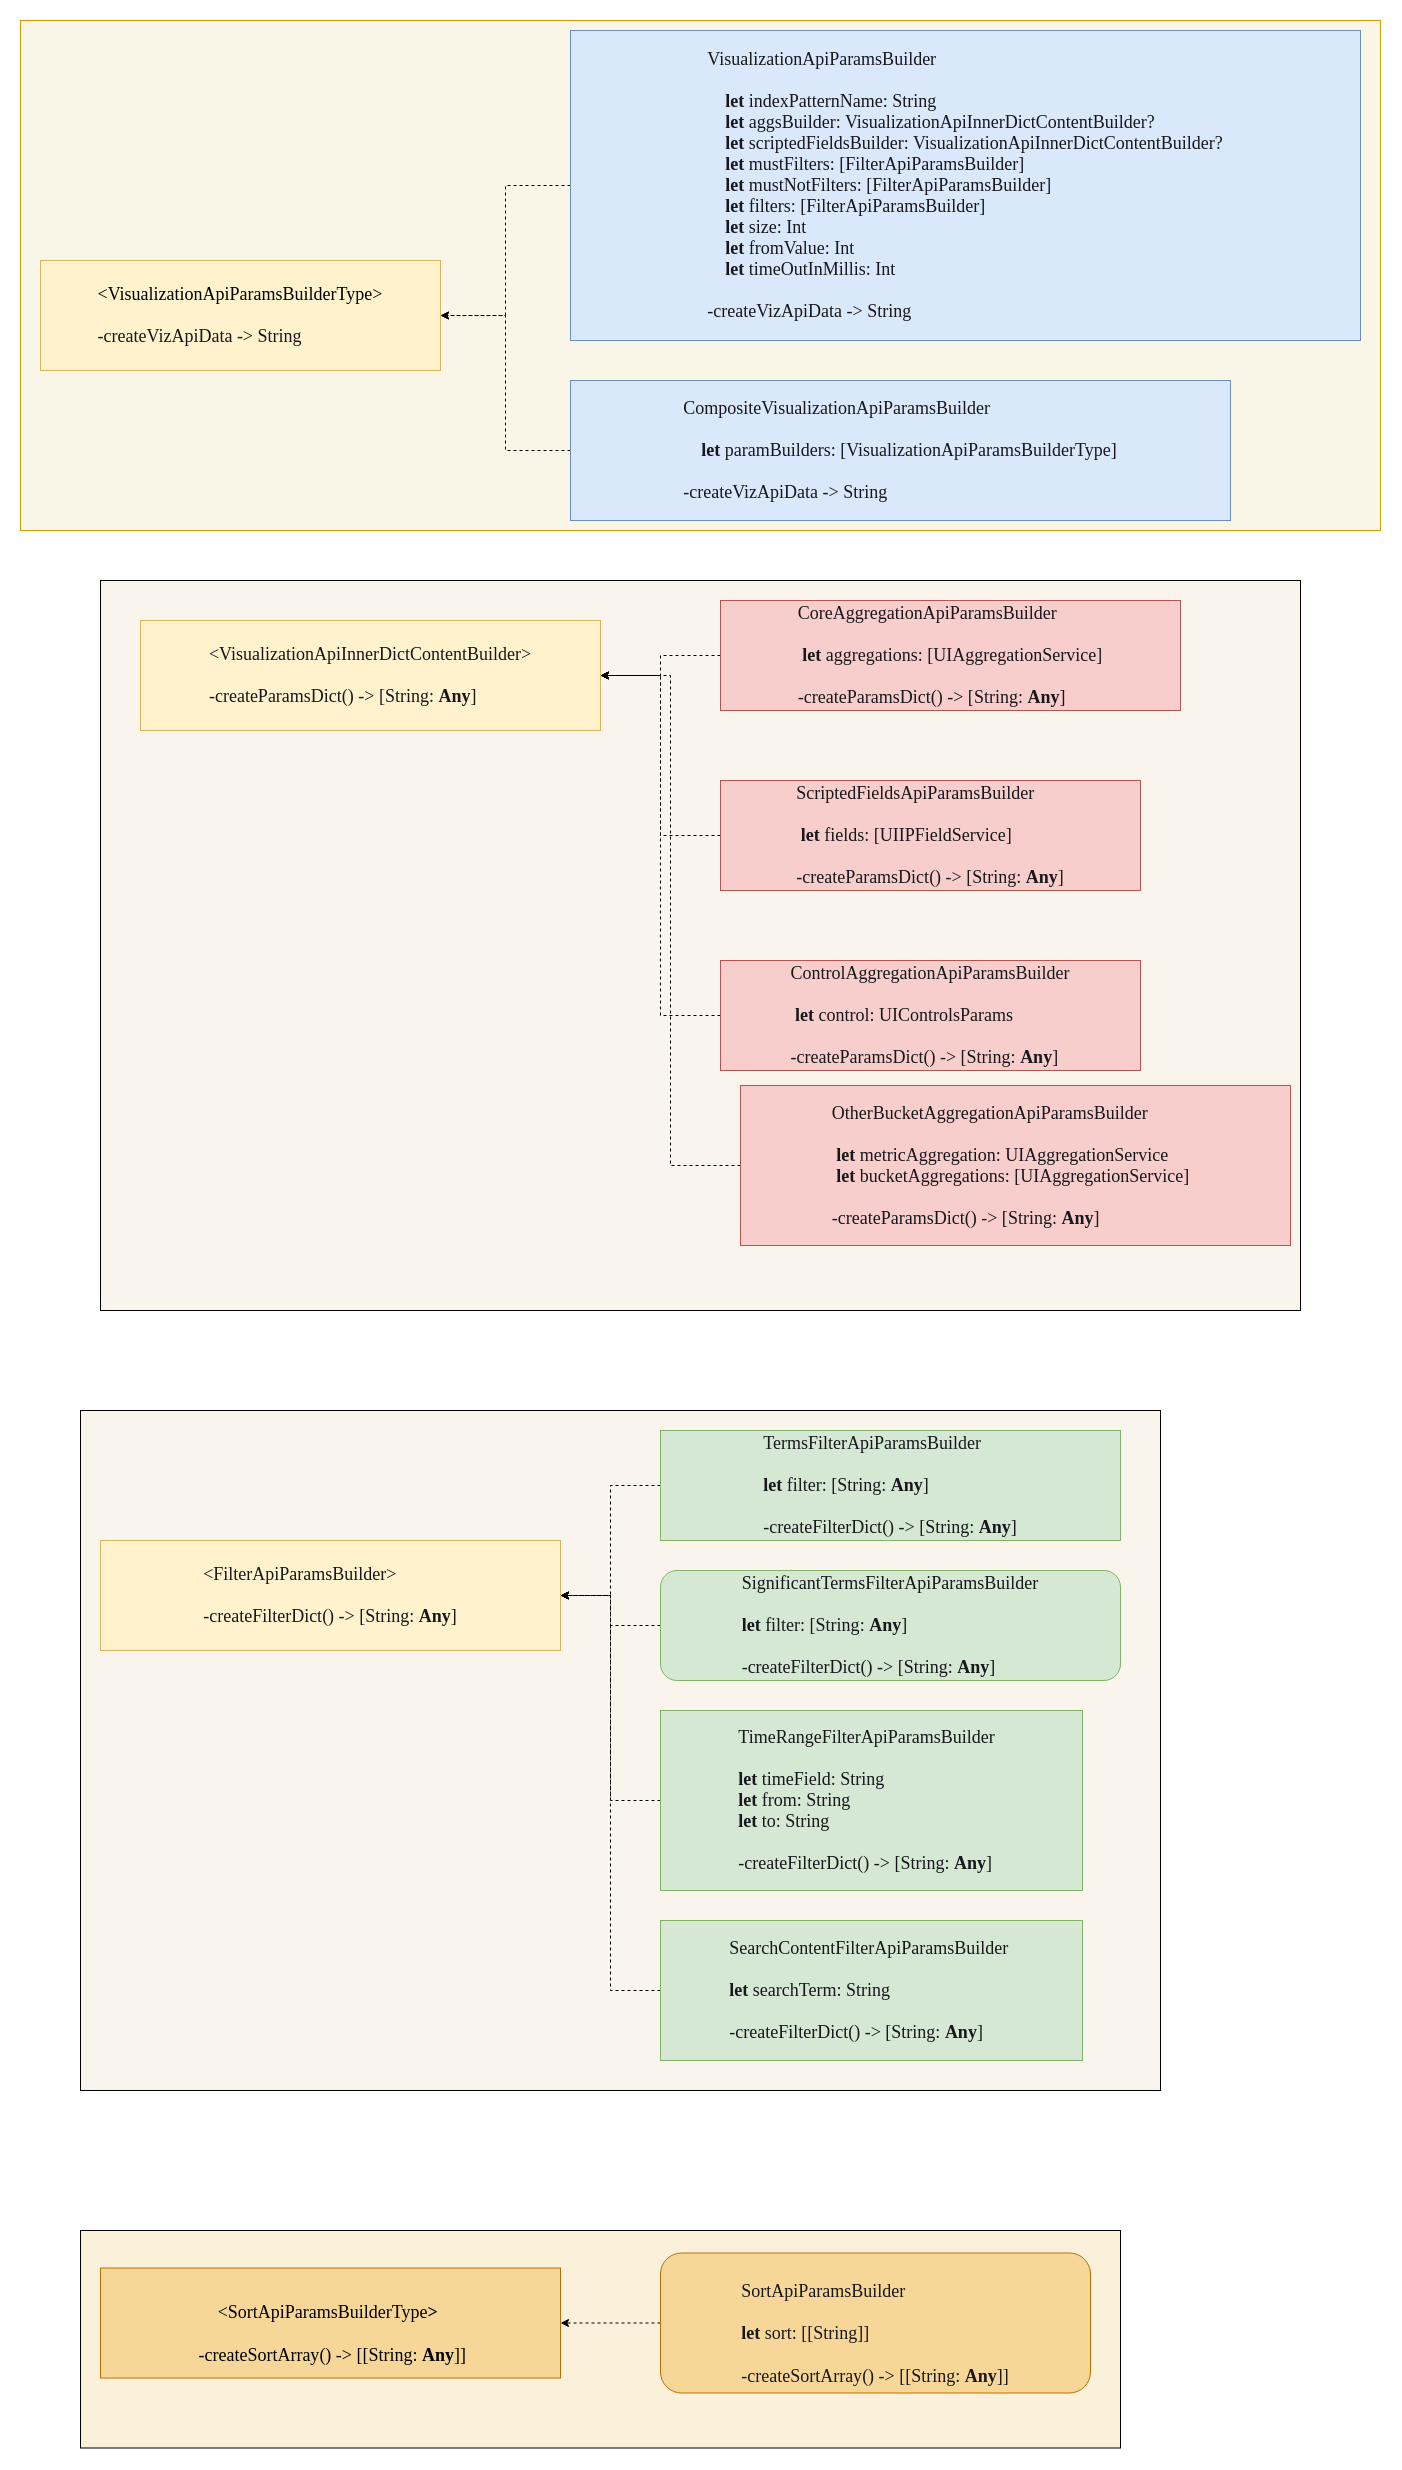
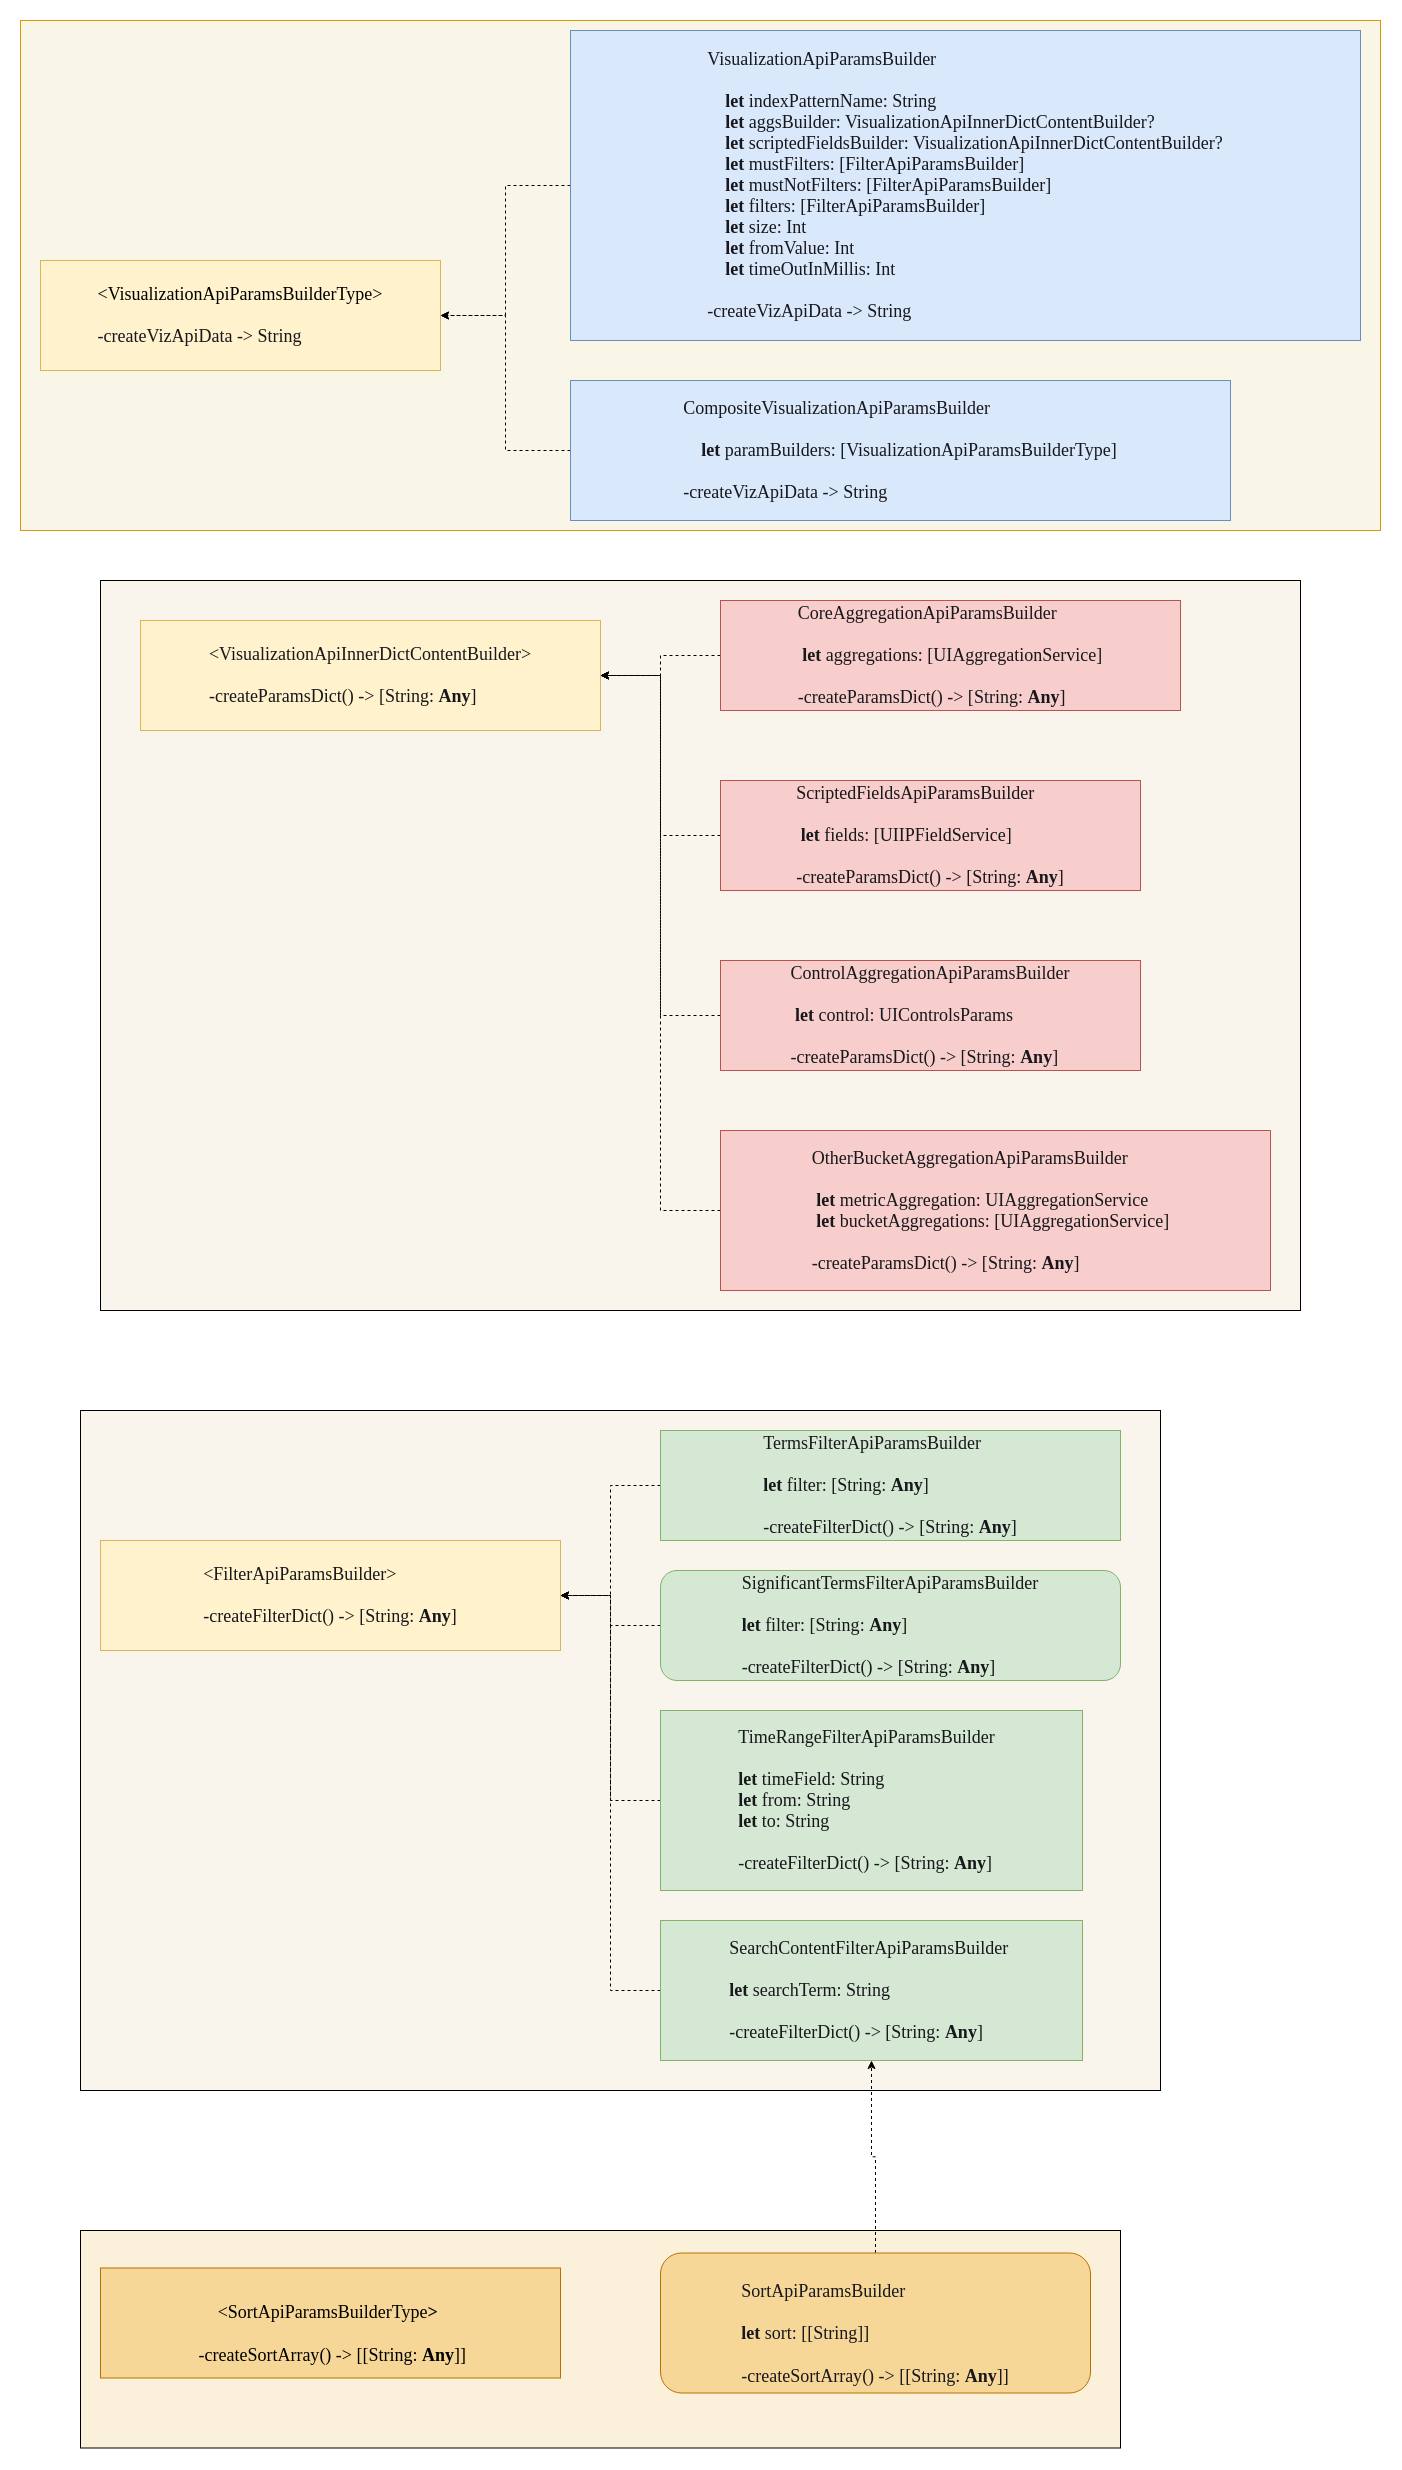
- <mxCell id="19" value="&lt;p style=&quot;margin: 0px; font-variant-numeric: normal; font-variant-east-asian: normal; font-stretch: normal; font-size: 18px; line-height: normal; font-family: Menlo; text-align: start;&quot; class=&quot;p1&quot;&gt;&lt;font style=&quot;&quot; color=&quot;#18181c&quot;&gt;OtherBucketAggregationApiParamsBuilder&lt;/font&gt;&lt;/p&gt;&lt;p style=&quot;margin: 0px; font-variant-numeric: normal; font-variant-east-asian: normal; font-stretch: normal; font-size: 18px; line-height: normal; font-family: Menlo; text-align: start;&quot; class=&quot;p1&quot;&gt;&lt;span style=&quot;&quot; class=&quot;s1&quot;&gt;&lt;font color=&quot;#18181c&quot;&gt;&amp;nbsp; &amp;nbsp;&lt;/font&gt;&lt;/span&gt;&lt;/p&gt;&lt;p style=&quot;margin: 0px; font-variant-numeric: normal; font-variant-east-asian: normal; font-stretch: normal; font-size: 18px; line-height: normal; font-family: Menlo; text-align: start;&quot; class=&quot;p1&quot;&gt;&lt;font color=&quot;#18181c&quot;&gt;&lt;span style=&quot;&quot; class=&quot;s1&quot;&gt;&amp;nbsp;&lt;/span&gt;&lt;span style=&quot;&quot; class=&quot;s1&quot;&gt;&lt;b&gt;let&lt;/b&gt;&lt;/span&gt;&lt;span style=&quot;&quot; class=&quot;s2&quot;&gt; &lt;/span&gt;&lt;span style=&quot;&quot; class=&quot;s3&quot;&gt;metricAggregation&lt;/span&gt;&lt;span style=&quot;&quot; class=&quot;s2&quot;&gt;: &lt;/span&gt;UIAggregationService&lt;/font&gt;&lt;/p&gt;&lt;p style=&quot;margin: 0px; font-variant-numeric: normal; font-variant-east-asian: normal; font-stretch: normal; font-size: 18px; line-height: normal; font-family: Menlo; text-align: start;&quot; class=&quot;p1&quot;&gt;&lt;font color=&quot;#18181c&quot;&gt;&lt;span style=&quot;&quot; class=&quot;s2&quot;&gt;&amp;nbsp;&lt;/span&gt;&lt;span style=&quot;&quot; class=&quot;s1&quot;&gt;&lt;b&gt;let&lt;/b&gt;&lt;/span&gt;&lt;span style=&quot;&quot; class=&quot;s2&quot;&gt; &lt;/span&gt;&lt;span style=&quot;&quot; class=&quot;s3&quot;&gt;bucketAggregations&lt;/span&gt;&lt;span style=&quot;&quot; class=&quot;s2&quot;&gt;: [&lt;/span&gt;UIAggregationService&lt;span style=&quot;&quot; class=&quot;s2&quot;&gt;]&lt;/span&gt;&amp;nbsp;&amp;nbsp;&lt;br&gt;&lt;/font&gt;&lt;/p&gt;&lt;p style=&quot;margin: 0px; font-variant-numeric: normal; font-variant-east-asian: normal; font-stretch: normal; font-size: 18px; line-height: normal; font-family: Menlo; text-align: start;&quot; class=&quot;p1&quot;&gt;&lt;font color=&quot;#18181c&quot;&gt;&lt;br&gt;&lt;/font&gt;&lt;/p&gt;&lt;p style=&quot;margin: 0px; font-variant-numeric: normal; font-variant-east-asian: normal; font-stretch: normal; font-size: 18px; line-height: normal; font-family: Menlo; text-align: start;&quot; class=&quot;p1&quot;&gt;&lt;font color=&quot;#18181c&quot;&gt;-createParamsDict&lt;span style=&quot;&quot; class=&quot;s1&quot;&gt;() -&amp;gt; [&lt;/span&gt;&lt;span style=&quot;&quot; class=&quot;s2&quot;&gt;String&lt;/span&gt;&lt;span style=&quot;&quot; class=&quot;s1&quot;&gt;: &lt;/span&gt;&lt;span style=&quot;&quot; class=&quot;s3&quot;&gt;&lt;b&gt;Any&lt;/b&gt;&lt;/span&gt;&lt;span style=&quot;&quot; class=&quot;s1&quot;&gt;]&lt;/span&gt;&lt;/font&gt;&lt;br&gt;&lt;/p&gt;" style="rounded=0;whiteSpace=wrap;html=1;fillColor=#f8cecc;strokeColor=#b85450;" vertex="1" parent="9"><mxGeometry x="640" y="505" width="550" height="160" as="geometry" /></mxCell>
+ <mxCell id="19" value="&lt;p style=&quot;margin: 0px; font-variant-numeric: normal; font-variant-east-asian: normal; font-stretch: normal; font-size: 18px; line-height: normal; font-family: Menlo; text-align: start;&quot; class=&quot;p1&quot;&gt;&lt;font style=&quot;&quot; color=&quot;#18181c&quot;&gt;OtherBucketAggregationApiParamsBuilder&lt;/font&gt;&lt;/p&gt;&lt;p style=&quot;margin: 0px; font-variant-numeric: normal; font-variant-east-asian: normal; font-stretch: normal; font-size: 18px; line-height: normal; font-family: Menlo; text-align: start;&quot; class=&quot;p1&quot;&gt;&lt;span style=&quot;&quot; class=&quot;s1&quot;&gt;&lt;font color=&quot;#18181c&quot;&gt;&amp;nbsp; &amp;nbsp;&lt;/font&gt;&lt;/span&gt;&lt;/p&gt;&lt;p style=&quot;margin: 0px; font-variant-numeric: normal; font-variant-east-asian: normal; font-stretch: normal; font-size: 18px; line-height: normal; font-family: Menlo; text-align: start;&quot; class=&quot;p1&quot;&gt;&lt;font color=&quot;#18181c&quot;&gt;&lt;span style=&quot;&quot; class=&quot;s1&quot;&gt;&amp;nbsp;&lt;/span&gt;&lt;span style=&quot;&quot; class=&quot;s1&quot;&gt;&lt;b&gt;let&lt;/b&gt;&lt;/span&gt;&lt;span style=&quot;&quot; class=&quot;s2&quot;&gt; &lt;/span&gt;&lt;span style=&quot;&quot; class=&quot;s3&quot;&gt;metricAggregation&lt;/span&gt;&lt;span style=&quot;&quot; class=&quot;s2&quot;&gt;: &lt;/span&gt;UIAggregationService&lt;/font&gt;&lt;/p&gt;&lt;p style=&quot;margin: 0px; font-variant-numeric: normal; font-variant-east-asian: normal; font-stretch: normal; font-size: 18px; line-height: normal; font-family: Menlo; text-align: start;&quot; class=&quot;p1&quot;&gt;&lt;font color=&quot;#18181c&quot;&gt;&lt;span style=&quot;&quot; class=&quot;s2&quot;&gt;&amp;nbsp;&lt;/span&gt;&lt;span style=&quot;&quot; class=&quot;s1&quot;&gt;&lt;b&gt;let&lt;/b&gt;&lt;/span&gt;&lt;span style=&quot;&quot; class=&quot;s2&quot;&gt; &lt;/span&gt;&lt;span style=&quot;&quot; class=&quot;s3&quot;&gt;bucketAggregations&lt;/span&gt;&lt;span style=&quot;&quot; class=&quot;s2&quot;&gt;: [&lt;/span&gt;UIAggregationService&lt;span style=&quot;&quot; class=&quot;s2&quot;&gt;]&lt;/span&gt;&amp;nbsp;&amp;nbsp;&lt;br&gt;&lt;/font&gt;&lt;/p&gt;&lt;p style=&quot;margin: 0px; font-variant-numeric: normal; font-variant-east-asian: normal; font-stretch: normal; font-size: 18px; line-height: normal; font-family: Menlo; text-align: start;&quot; class=&quot;p1&quot;&gt;&lt;font color=&quot;#18181c&quot;&gt;&lt;br&gt;&lt;/font&gt;&lt;/p&gt;&lt;p style=&quot;margin: 0px; font-variant-numeric: normal; font-variant-east-asian: normal; font-stretch: normal; font-size: 18px; line-height: normal; font-family: Menlo; text-align: start;&quot; class=&quot;p1&quot;&gt;&lt;font color=&quot;#18181c&quot;&gt;-createParamsDict&lt;span style=&quot;&quot; class=&quot;s1&quot;&gt;() -&amp;gt; [&lt;/span&gt;&lt;span style=&quot;&quot; class=&quot;s2&quot;&gt;String&lt;/span&gt;&lt;span style=&quot;&quot; class=&quot;s1&quot;&gt;: &lt;/span&gt;&lt;span style=&quot;&quot; class=&quot;s3&quot;&gt;&lt;b&gt;Any&lt;/b&gt;&lt;/span&gt;&lt;span style=&quot;&quot; class=&quot;s1&quot;&gt;]&lt;/span&gt;&lt;/font&gt;&lt;br&gt;&lt;/p&gt;" style="rounded=0;whiteSpace=wrap;html=1;fillColor=#f8cecc;strokeColor=#b85450;" vertex="1" parent="9"><mxGeometry x="620" y="550" width="550" height="160" as="geometry" /></mxCell>
- <mxCell id="34" style="edgeStyle=orthogonalEdgeStyle;rounded=0;orthogonalLoop=1;jettySize=auto;html=1;entryX=1;entryY=0.5;entryDx=0;entryDy=0;dashed=1;fontColor=#18181C;" edge="1" parent="31" source="35" target="33"><mxGeometry relative="1" as="geometry" /></mxCell>
+ <mxCell id="34" style="edgeStyle=orthogonalEdgeStyle;rounded=0;orthogonalLoop=1;jettySize=auto;html=1;dashed=1;fontColor=#18181C;" edge="1" parent="31" source="35" target="30"><mxGeometry relative="1" as="geometry" /></mxCell>
